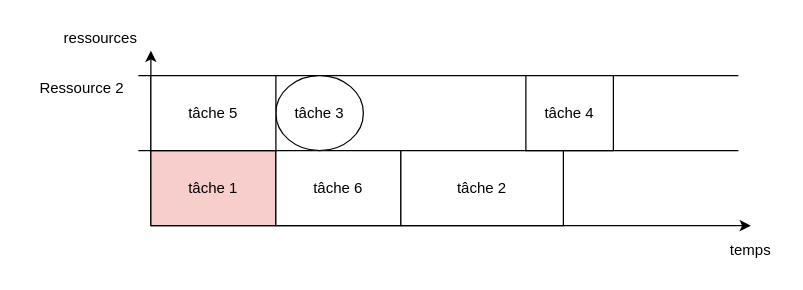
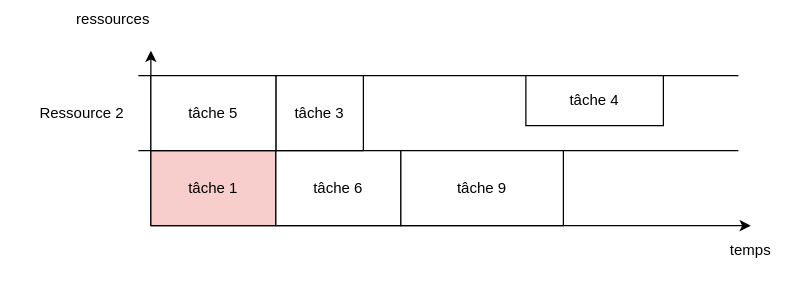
- <mxCell id="8" value="ressources" style="text;html=1;strokeColor=none;fillColor=none;align=center;verticalAlign=middle;whiteSpace=wrap;rounded=0;" vertex="1" parent="1"><mxGeometry x="60" y="20" width="40" height="20" as="geometry" /></mxCell>
+ <mxCell id="8" value="ressources" style="text;html=1;strokeColor=none;fillColor=none;align=center;verticalAlign=middle;whiteSpace=wrap;rounded=0;" vertex="1" parent="1"><mxGeometry x="70" y="5" width="40" height="20" as="geometry" /></mxCell>
- <mxCell id="6" value="Ressource 2" style="text;html=1;strokeColor=none;fillColor=none;align=center;verticalAlign=middle;whiteSpace=wrap;rounded=0;" vertex="1" parent="1"><mxGeometry x="20" y="60" width="90" height="20" as="geometry" /></mxCell>
+ <mxCell id="6" value="Ressource 2" style="text;html=1;strokeColor=none;fillColor=none;align=center;verticalAlign=middle;whiteSpace=wrap;rounded=0;" vertex="1" parent="1"><mxGeometry x="20" y="80" width="90" height="20" as="geometry" /></mxCell>
- <mxCell id="12" value="tâche 3" style="ellipse;whiteSpace=wrap;html=1;" vertex="1" parent="1"><mxGeometry x="220" y="60" width="70" height="60" as="geometry" /></mxCell>
+ <mxCell id="12" value="tâche 3" style="rounded=0;whiteSpace=wrap;html=1;" vertex="1" parent="1"><mxGeometry x="220" y="60" width="70" height="60" as="geometry" /></mxCell>
- <mxCell id="14" value="tâche 4" style="rounded=0;whiteSpace=wrap;html=1;" vertex="1" parent="1"><mxGeometry x="420" y="60" width="70" height="60" as="geometry" /></mxCell>
+ <mxCell id="14" value="tâche 4" style="rounded=0;whiteSpace=wrap;html=1;" vertex="1" parent="1"><mxGeometry x="420" y="60" width="110" height="40" as="geometry" /></mxCell>
- <mxCell id="11" value="tâche 2" style="rounded=0;whiteSpace=wrap;html=1;" vertex="1" parent="1"><mxGeometry x="320" y="120" width="130" height="60" as="geometry" /></mxCell>
+ <mxCell id="11" value="tâche 9" style="rounded=0;whiteSpace=wrap;html=1;" vertex="1" parent="1"><mxGeometry x="320" y="120" width="130" height="60" as="geometry" /></mxCell>
